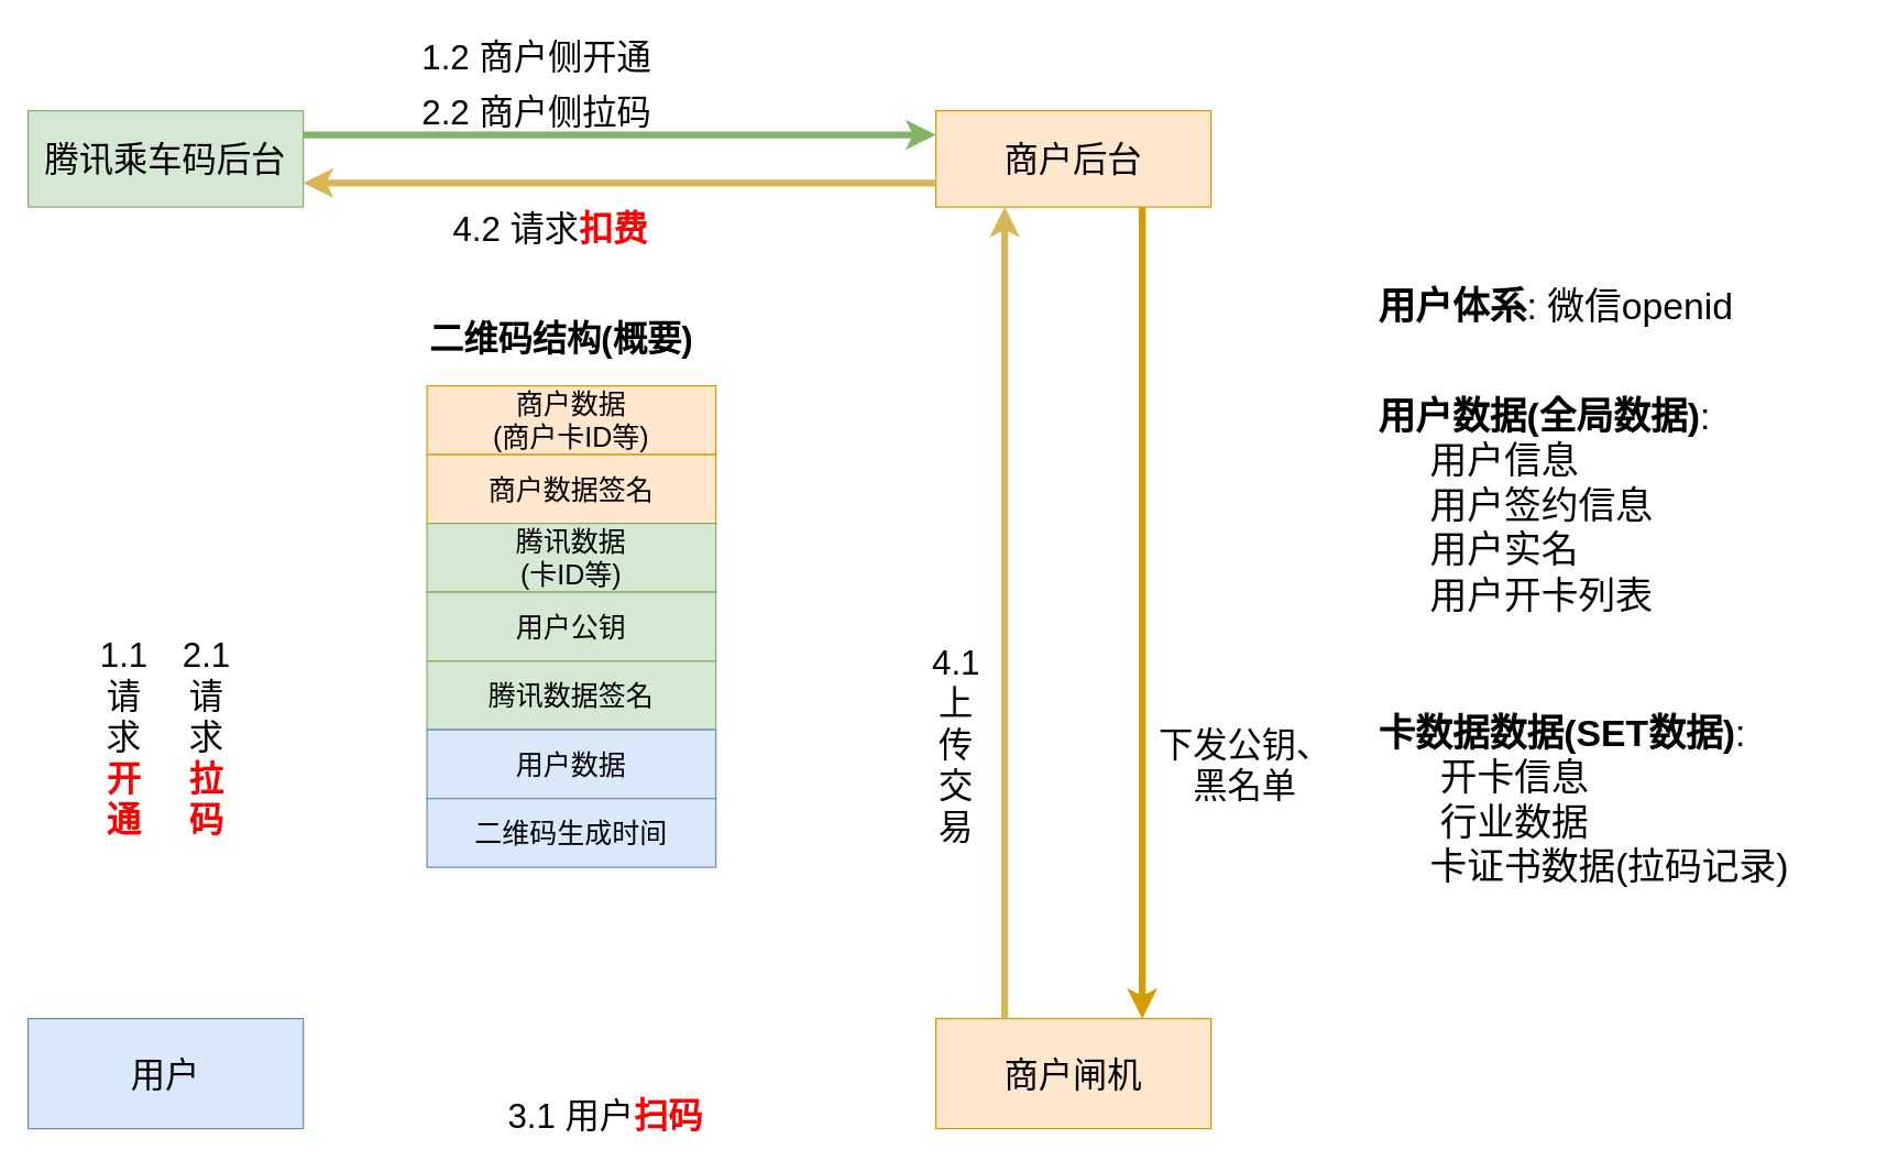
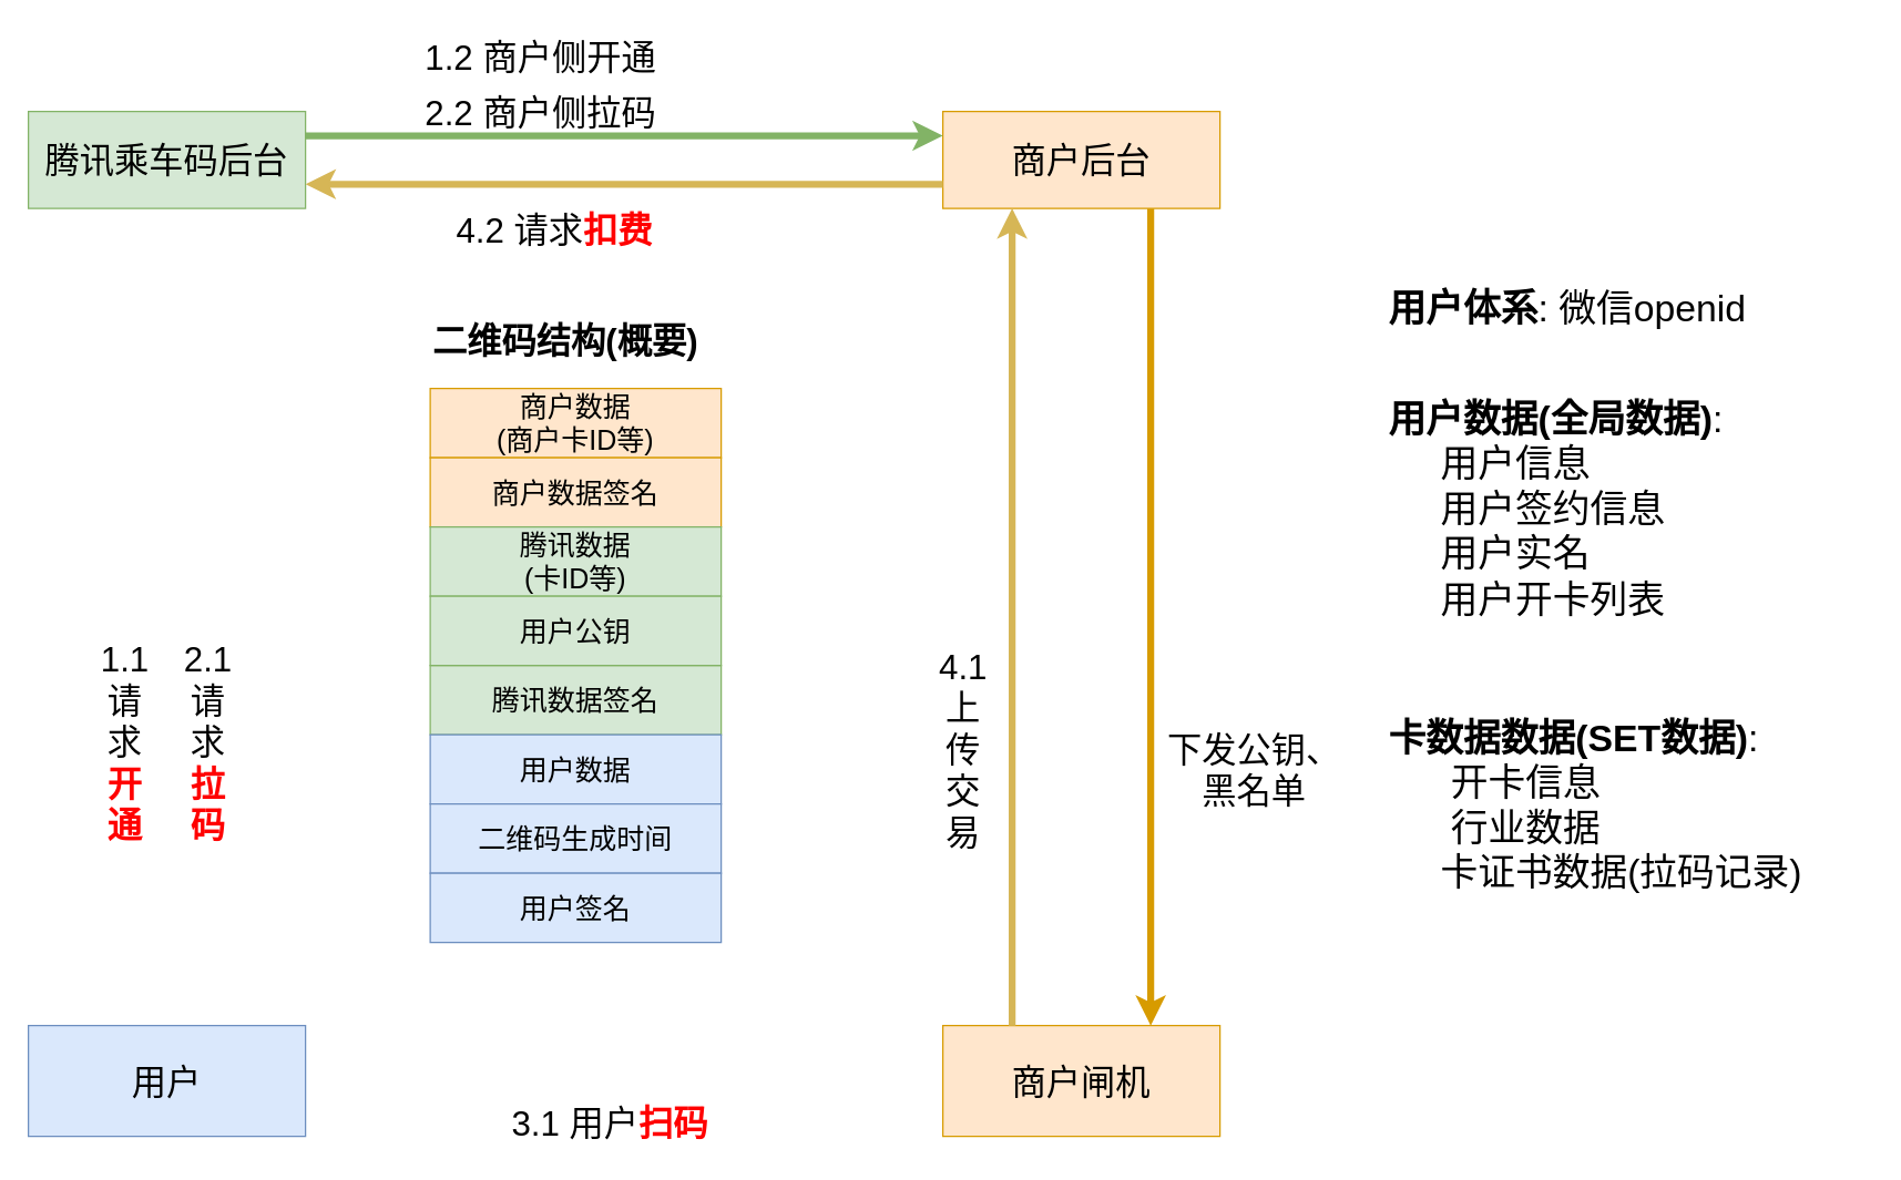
+ <mxCell id="29" value="用户签名" style="rounded=0;whiteSpace=wrap;html=1;fontSize=20;fillColor=#dae8fc;strokeColor=#6c8ebf;" parent="1" vertex="1"><mxGeometry x="310" y="630" width="210" height="50" as="geometry" /></mxCell>
